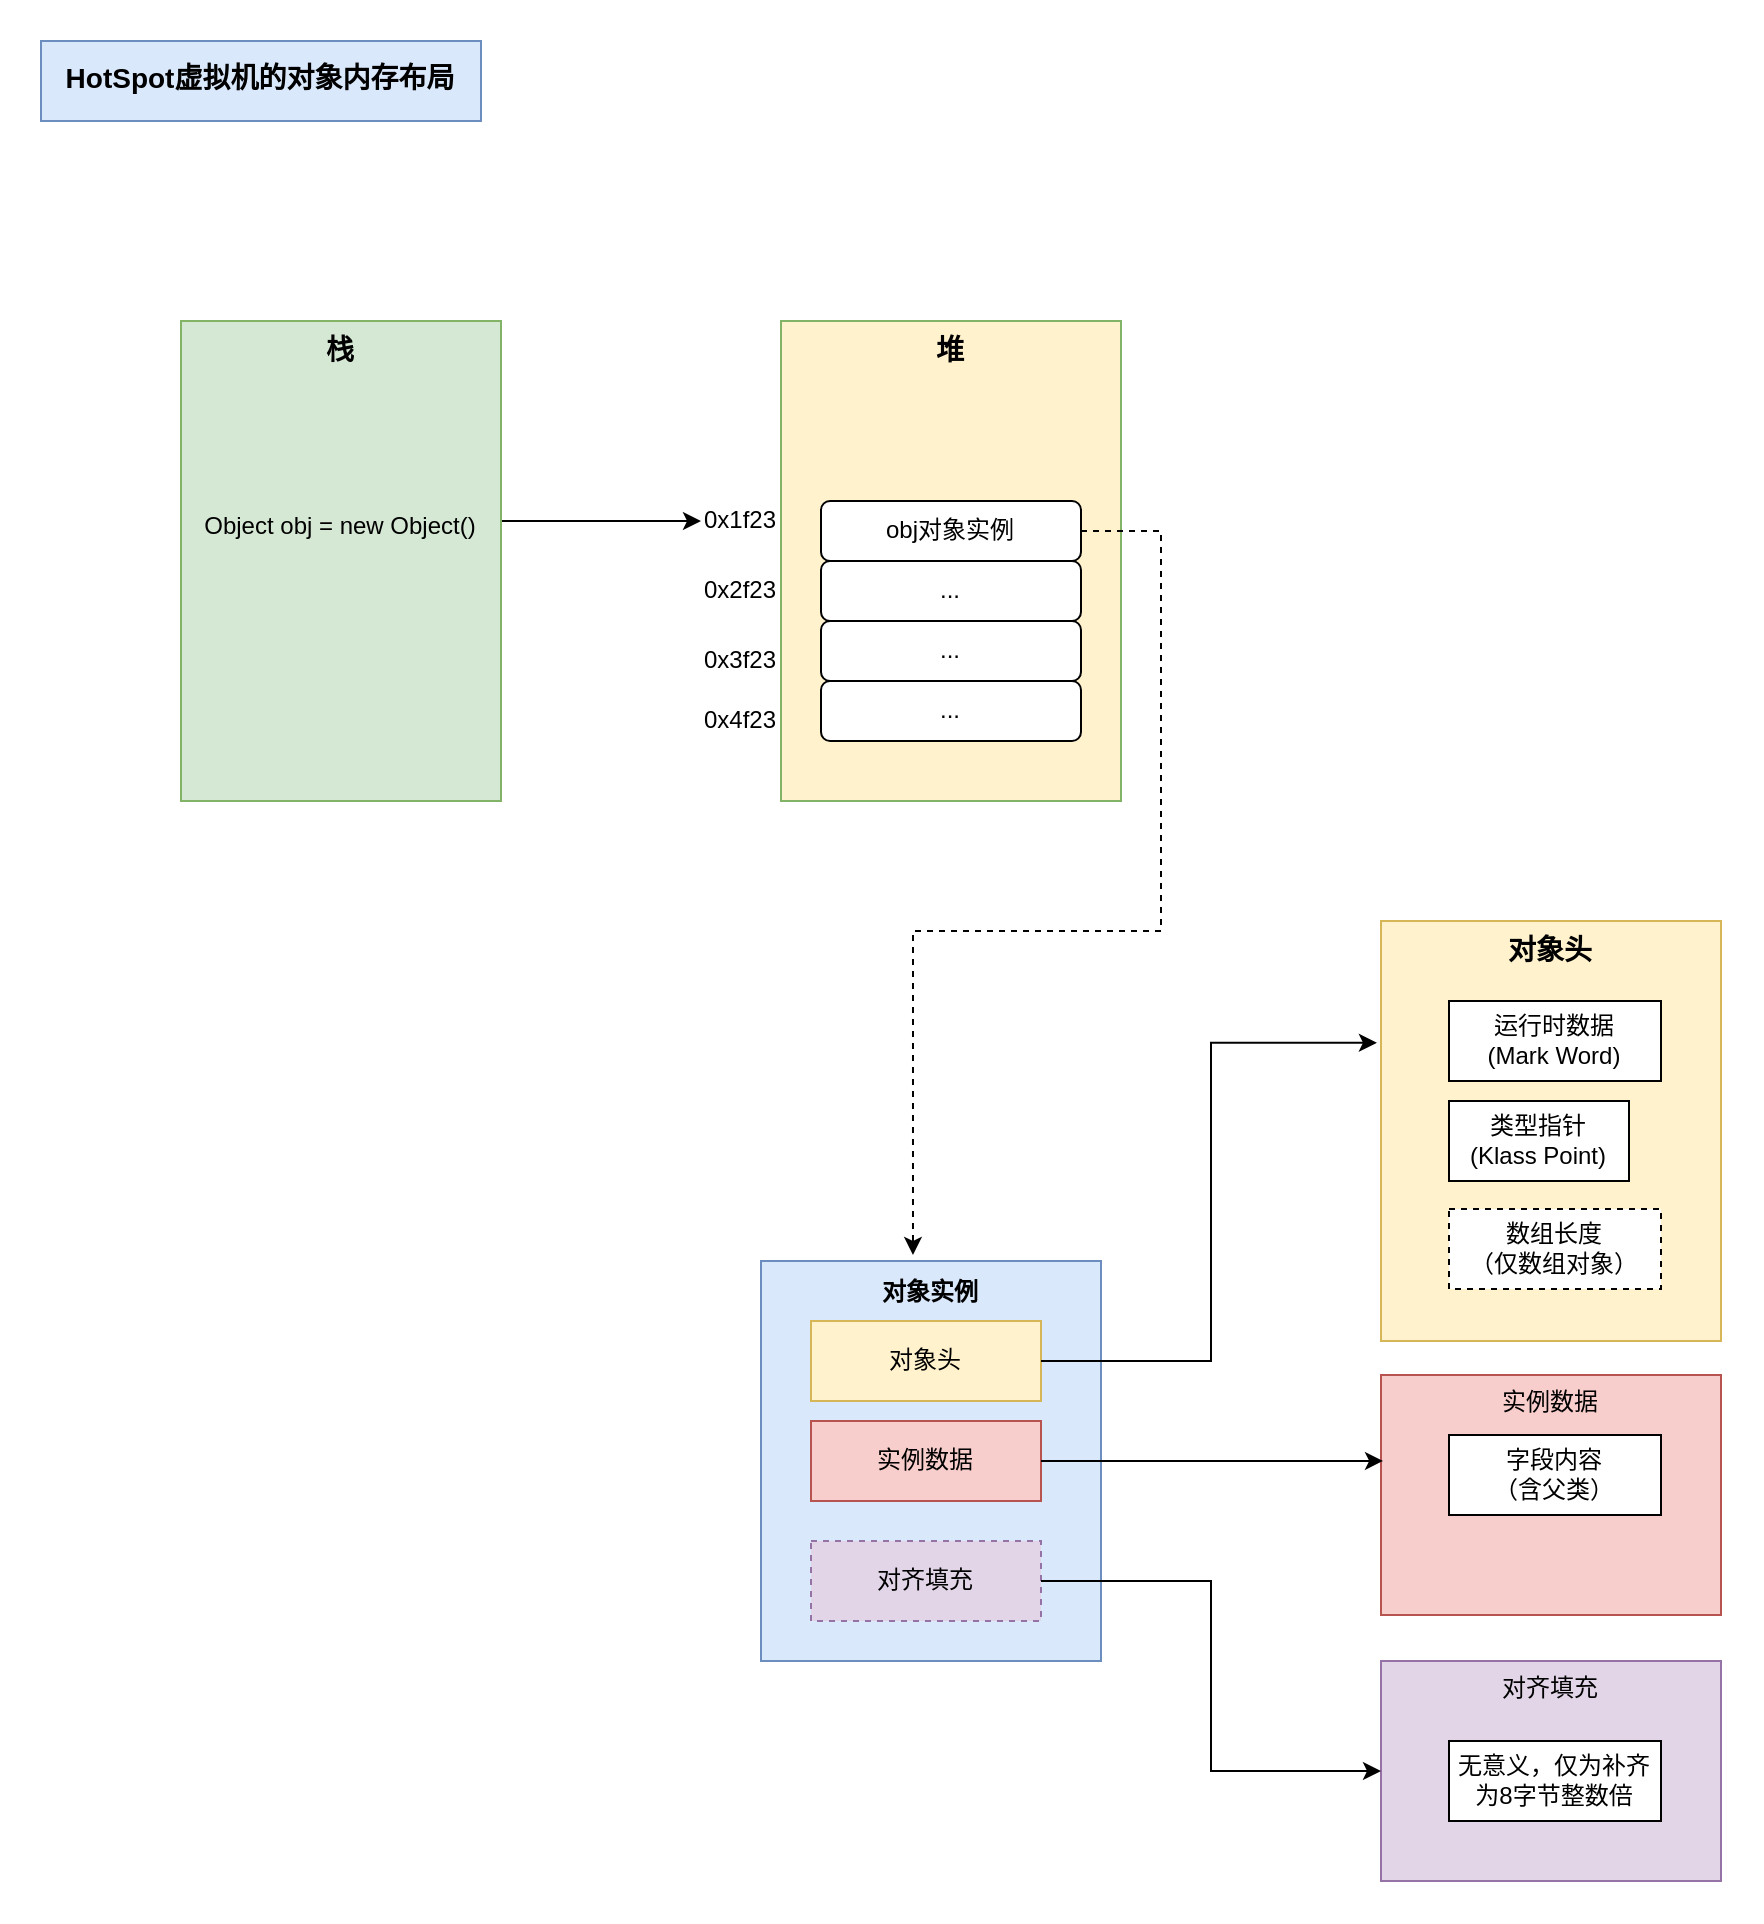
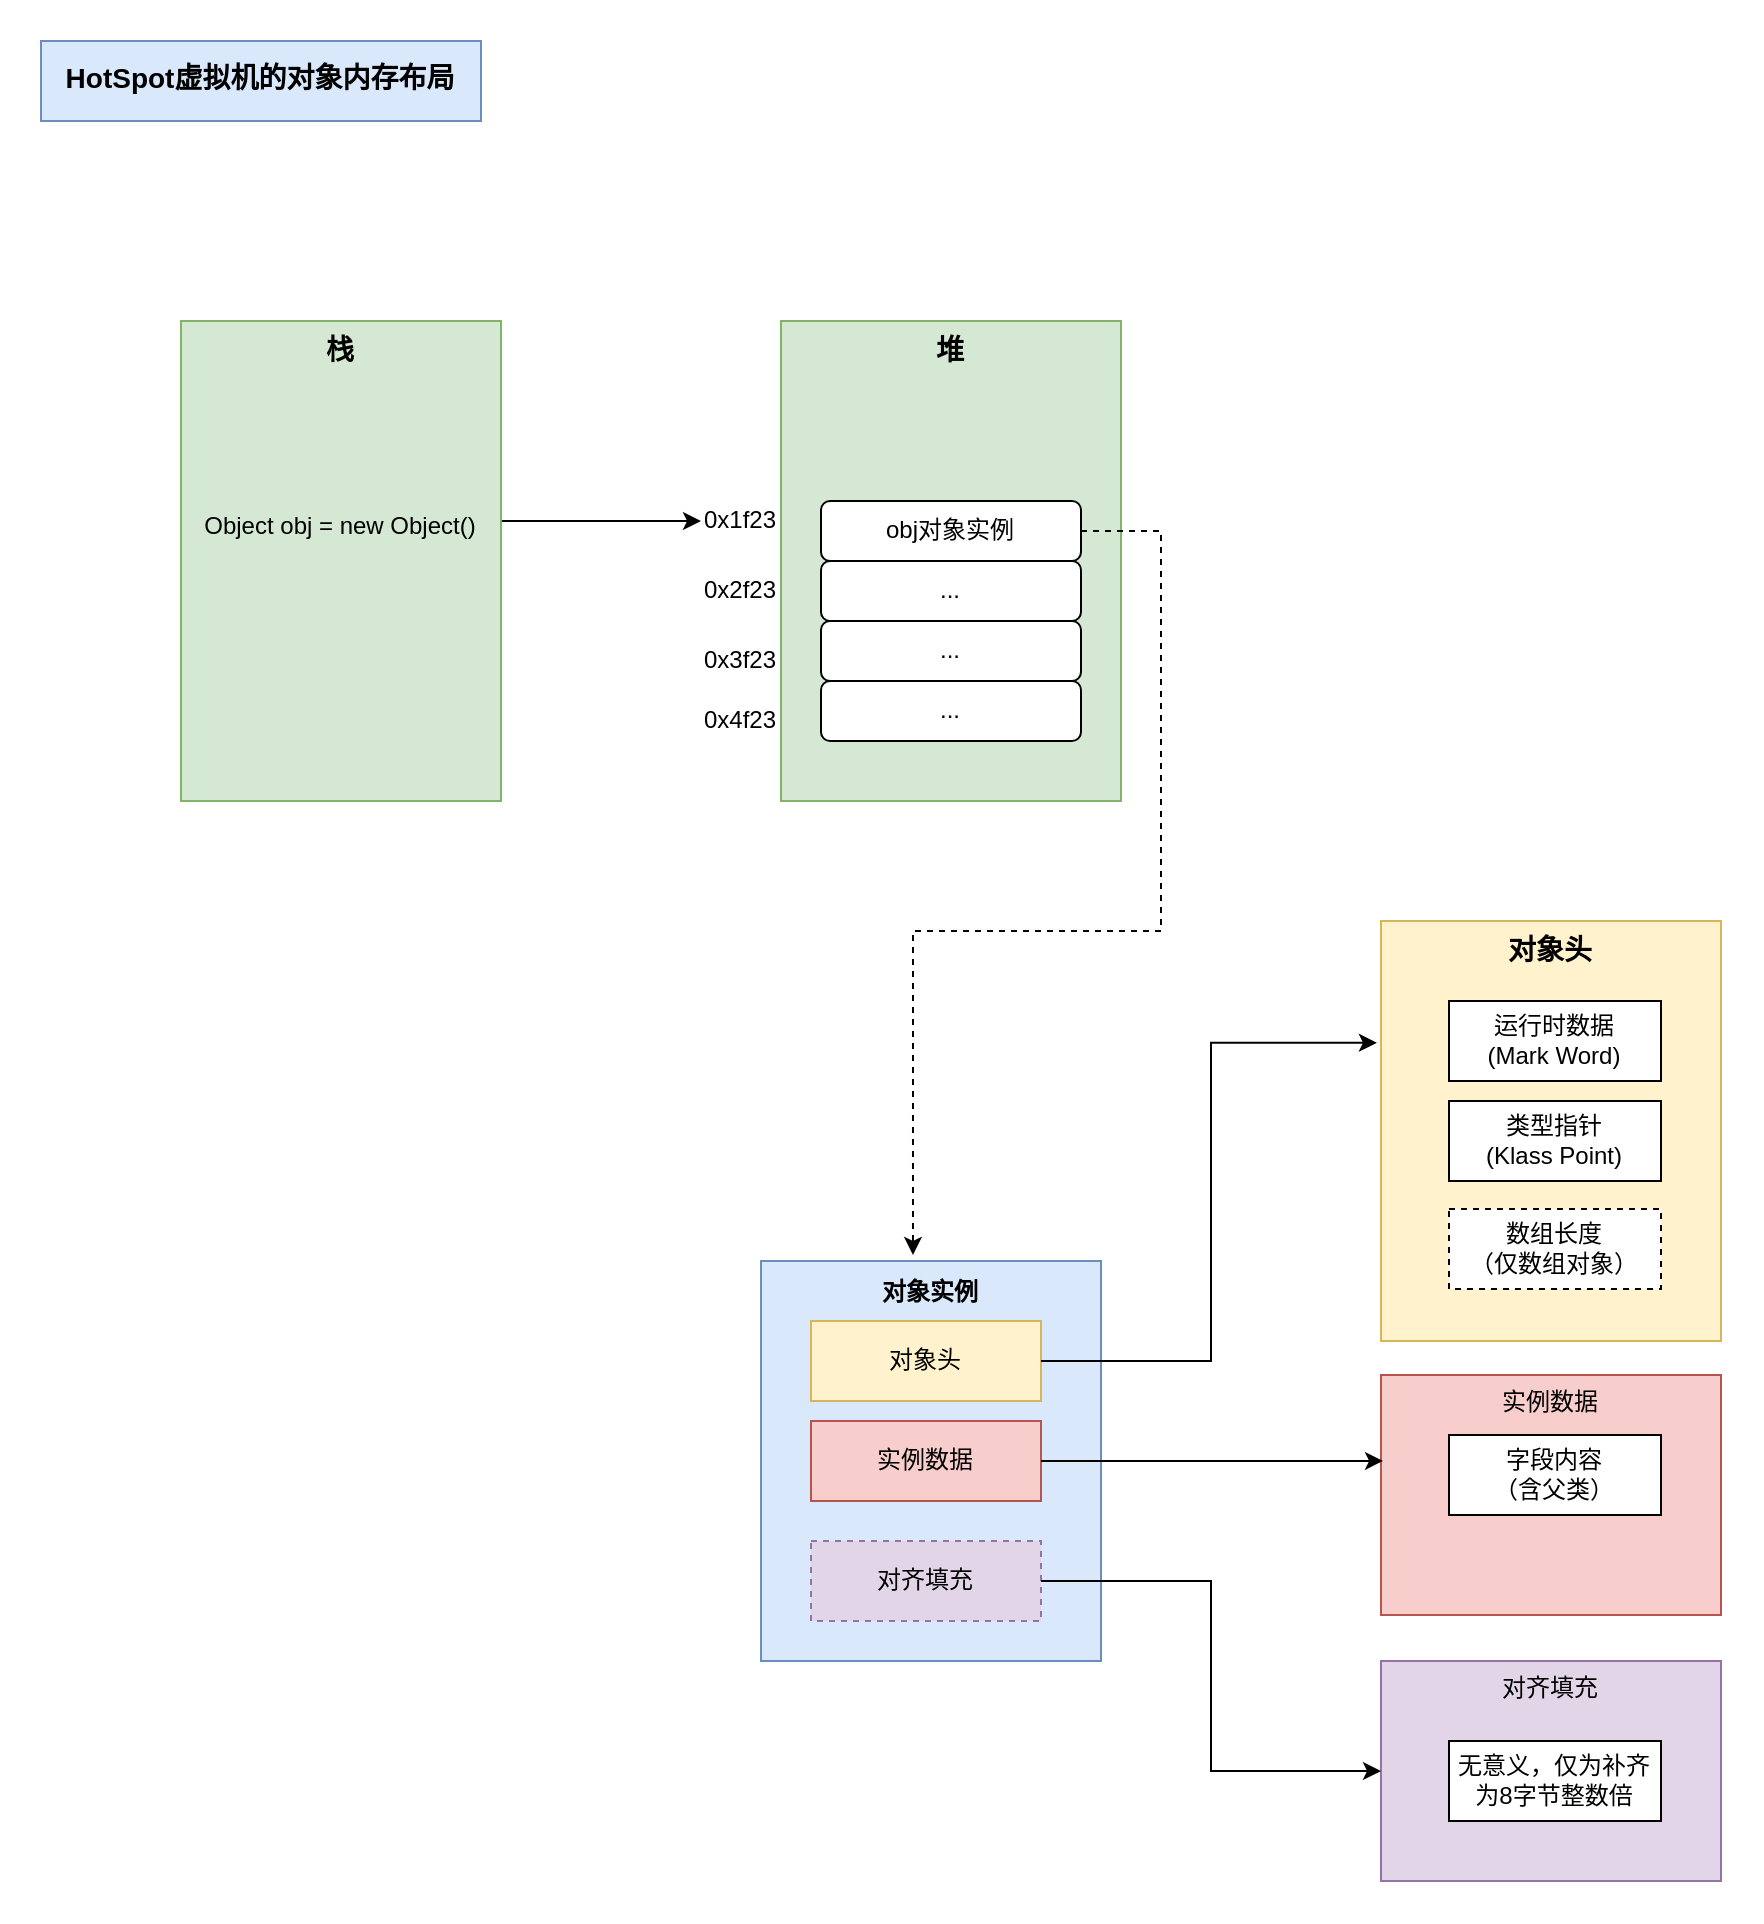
- <mxCell id="21" value="&lt;span style=&quot;font-size: 14px&quot;&gt;&lt;b&gt;堆&lt;/b&gt;&lt;/span&gt;&lt;br&gt;&lt;br&gt;&lt;br&gt;&lt;br&gt;&lt;br&gt;&lt;br&gt;" style="rounded=0;whiteSpace=wrap;html=1;align=center;verticalAlign=top;fillColor=#fff2cc;strokeColor=#82b366;" vertex="1" parent="1"><mxGeometry x="390" y="160" width="170" height="240" as="geometry" /></mxCell>
+ <mxCell id="21" value="&lt;span style=&quot;font-size: 14px&quot;&gt;&lt;b&gt;堆&lt;/b&gt;&lt;/span&gt;&lt;br&gt;&lt;br&gt;&lt;br&gt;&lt;br&gt;&lt;br&gt;&lt;br&gt;" style="rounded=0;whiteSpace=wrap;html=1;align=center;verticalAlign=top;fillColor=#d5e8d4;strokeColor=#82b366;" vertex="1" parent="1"><mxGeometry x="390" y="160" width="170" height="240" as="geometry" /></mxCell>
- <mxCell id="13" value="类型指针&lt;br&gt;(Klass Point)" style="rounded=0;whiteSpace=wrap;html=1;align=center;" parent="5" vertex="1"><mxGeometry x="344" y="90" width="90" height="40" as="geometry" /></mxCell>
+ <mxCell id="13" value="类型指针&lt;br&gt;(Klass Point)" style="rounded=0;whiteSpace=wrap;html=1;align=center;" parent="5" vertex="1"><mxGeometry x="344" y="90" width="106" height="40" as="geometry" /></mxCell>
